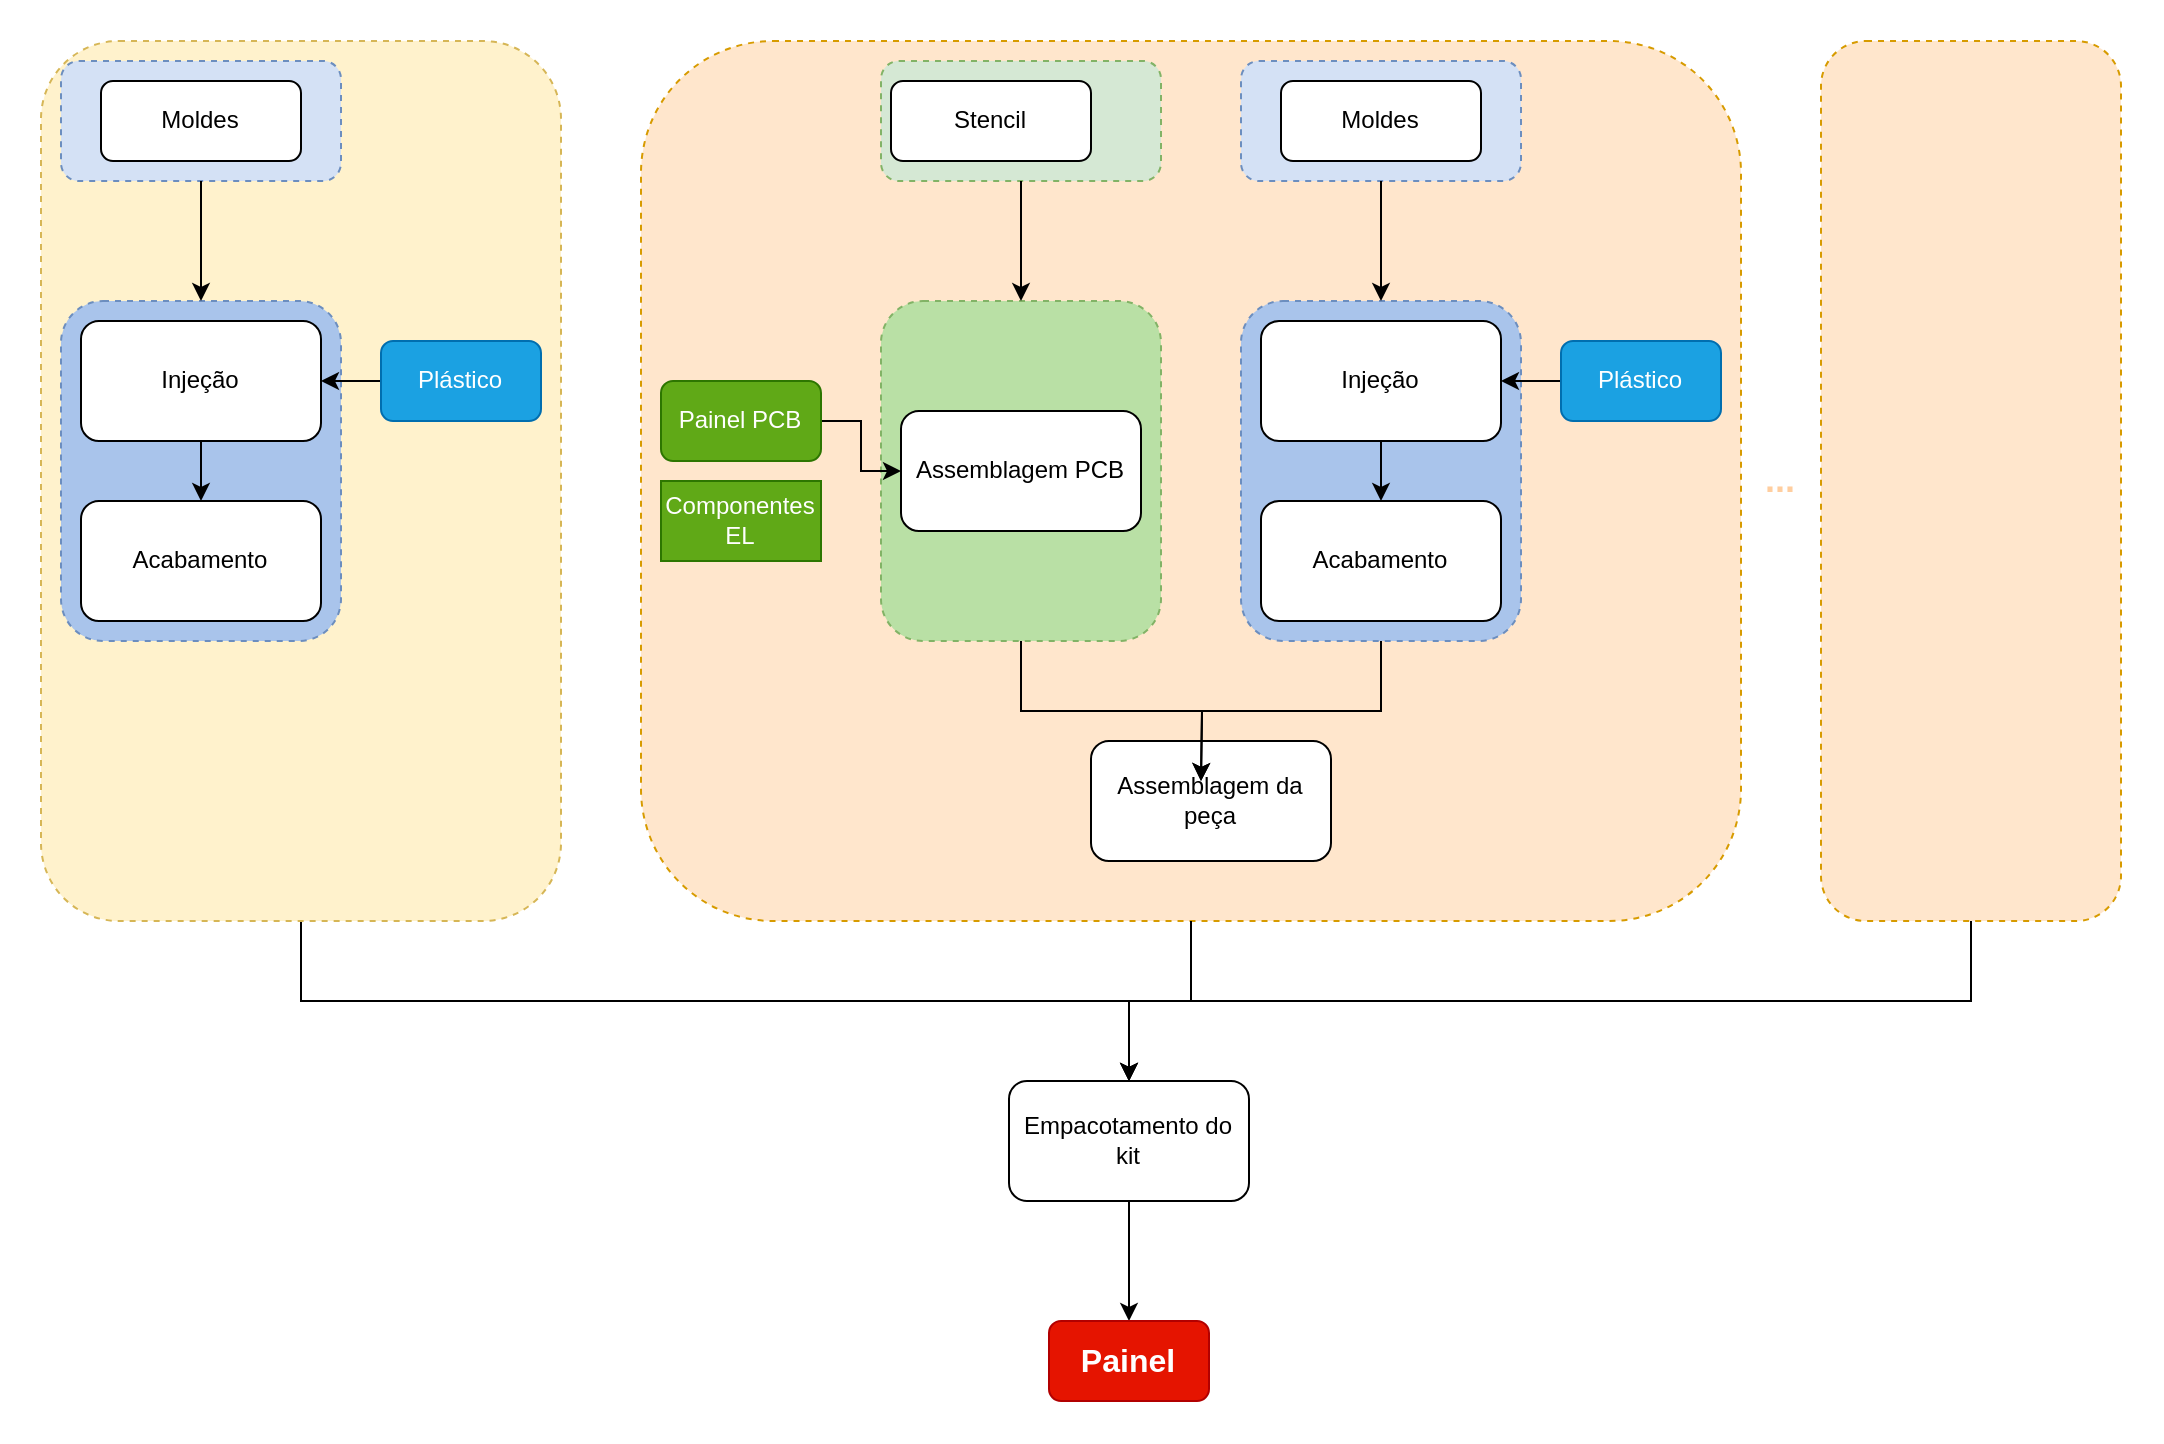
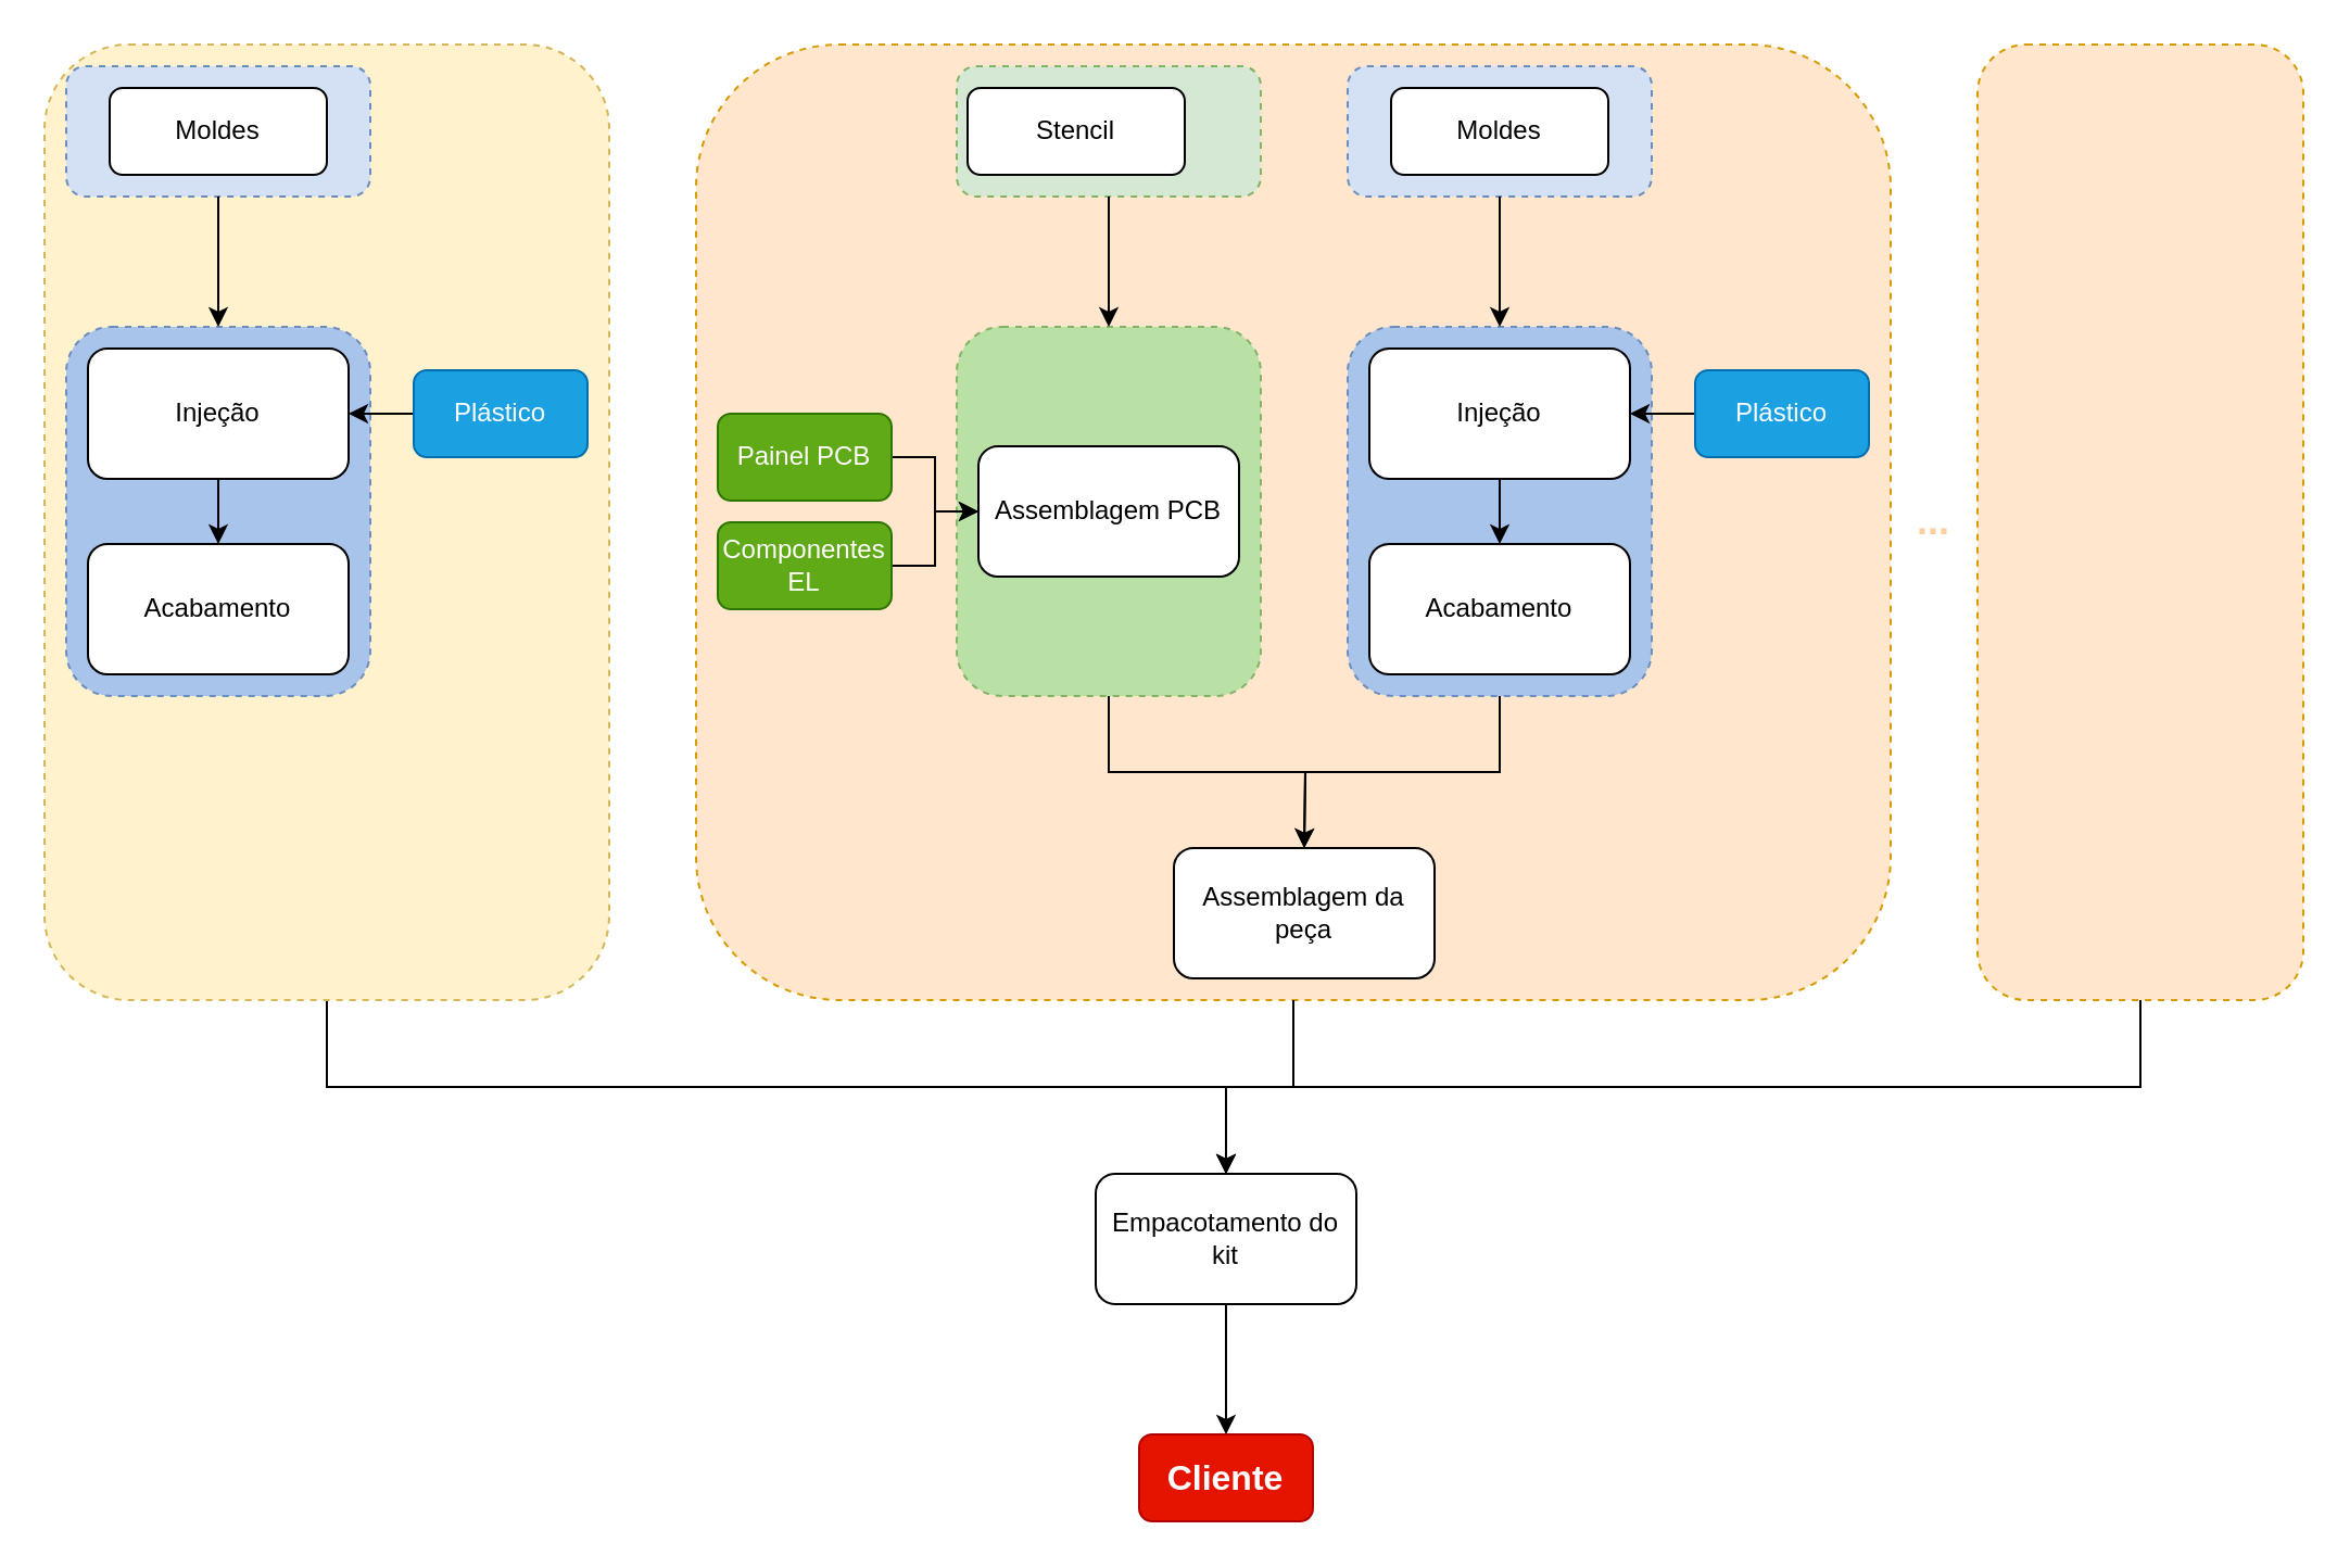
+ <mxCell id="24" style="edgeStyle=orthogonalEdgeStyle;rounded=0;orthogonalLoop=1;jettySize=auto;html=1;exitX=1;exitY=0.5;exitDx=0;exitDy=0;entryX=0;entryY=0.5;entryDx=0;entryDy=0;" edge="1" parent="6" source="25" target="15"><mxGeometry relative="1" as="geometry" /></mxCell>
- <mxCell id="25" value="Componentes EL" style="whiteSpace=wrap;html=1;fillColor=#60a917;fontColor=#ffffff;strokeColor=#2D7600;rounded=0;" vertex="1" parent="6"><mxGeometry x="10" y="220" width="80" height="40" as="geometry" /></mxCell>
+ <mxCell id="25" value="Componentes EL" style="rounded=1;whiteSpace=wrap;html=1;fillColor=#60a917;fontColor=#ffffff;strokeColor=#2D7600;" vertex="1" parent="6"><mxGeometry x="10" y="220" width="80" height="40" as="geometry" /></mxCell>
- <mxCell id="11" value="Assemblagem da peça" style="rounded=1;whiteSpace=wrap;html=1;" vertex="1" parent="6"><mxGeometry x="225" y="350" width="120" height="60" as="geometry" /></mxCell>
+ <mxCell id="11" value="Assemblagem da peça" style="rounded=1;whiteSpace=wrap;html=1;" vertex="1" parent="6"><mxGeometry x="220" y="370" width="120" height="60" as="geometry" /></mxCell>
- <mxCell id="38" value="&lt;b&gt;&lt;font style=&quot;font-size: 16px;&quot;&gt;Painel&lt;/font&gt;&lt;/b&gt;" style="rounded=1;whiteSpace=wrap;html=1;fillColor=#e51400;fontColor=#ffffff;strokeColor=#B20000;" vertex="1" parent="1"><mxGeometry x="524" y="660" width="80" height="40" as="geometry" /></mxCell>
+ <mxCell id="38" value="&lt;b&gt;&lt;font style=&quot;font-size: 16px;&quot;&gt;Cliente&lt;/font&gt;&lt;/b&gt;" style="rounded=1;whiteSpace=wrap;html=1;fillColor=#e51400;fontColor=#ffffff;strokeColor=#B20000;" vertex="1" parent="1"><mxGeometry x="524" y="660" width="80" height="40" as="geometry" /></mxCell>
